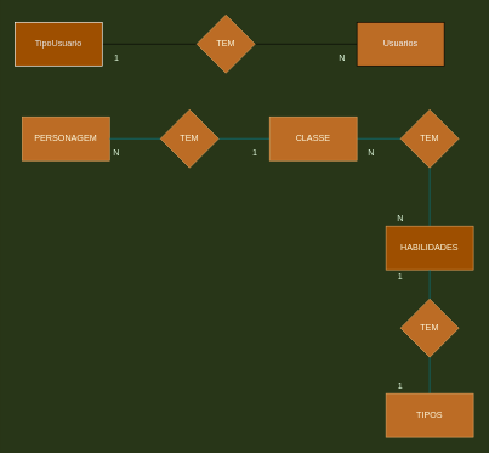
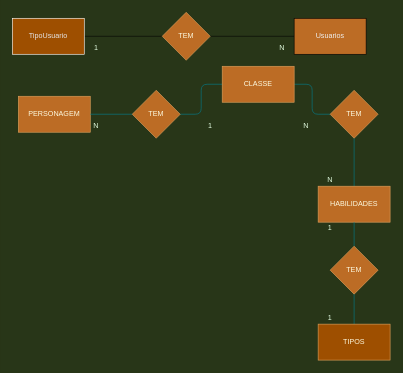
- <mxCell id="7" value="CLASSE" style="rounded=0;whiteSpace=wrap;html=1;fillColor=#BC6C25;strokeColor=#DDA15E;fontColor=#FEFAE0;" parent="1" vertex="1"><mxGeometry x="370" y="160" width="120" height="60" as="geometry" /></mxCell>
+ <mxCell id="7" value="CLASSE" style="rounded=0;whiteSpace=wrap;html=1;fillColor=#BC6C25;strokeColor=#DDA15E;fontColor=#FEFAE0;" parent="1" vertex="1"><mxGeometry x="370" y="110" width="120" height="60" as="geometry" /></mxCell>
- <mxCell id="10" value="HABILIDADES" style="rounded=0;whiteSpace=wrap;html=1;fillColor=#9e4f00;strokeColor=#DDA15E;fontColor=#FEFAE0;" parent="1" vertex="1"><mxGeometry x="530" y="310" width="120" height="60" as="geometry" /></mxCell>
+ <mxCell id="10" value="HABILIDADES" style="rounded=0;whiteSpace=wrap;html=1;fillColor=#BC6C25;strokeColor=#DDA15E;fontColor=#FEFAE0;" parent="1" vertex="1"><mxGeometry x="530" y="310" width="120" height="60" as="geometry" /></mxCell>
- <mxCell id="14" value="TIPOS" style="rounded=0;whiteSpace=wrap;html=1;fillColor=#BC6C25;strokeColor=#DDA15E;fontColor=#FEFAE0;" parent="1" vertex="1"><mxGeometry x="530" y="540" width="120" height="60" as="geometry" /></mxCell>
+ <mxCell id="14" value="TIPOS" style="rounded=0;whiteSpace=wrap;html=1;fillColor=#9e4f00;strokeColor=#DDA15E;fontColor=#FEFAE0;" parent="1" vertex="1"><mxGeometry x="530" y="540" width="120" height="60" as="geometry" /></mxCell>
